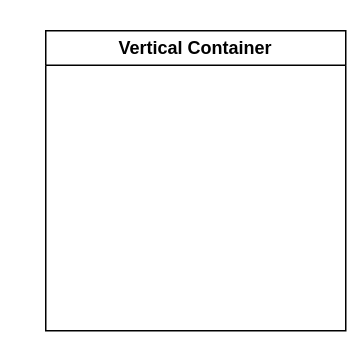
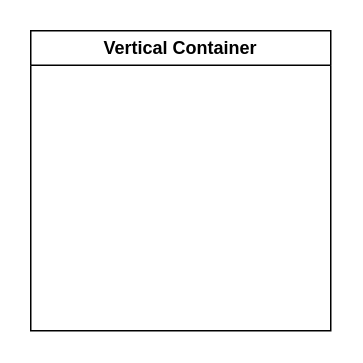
- <mxCell id="2" value="Vertical Container" style="swimlane;whiteSpace=wrap;html=1;" vertex="1" parent="1"><mxGeometry x="30" y="20" width="200" height="200" as="geometry" /></mxCell>
+ <mxCell id="2" value="Vertical Container" style="swimlane;whiteSpace=wrap;html=1;" vertex="1" parent="1"><mxGeometry x="20" y="20" width="200" height="200" as="geometry" /></mxCell>
